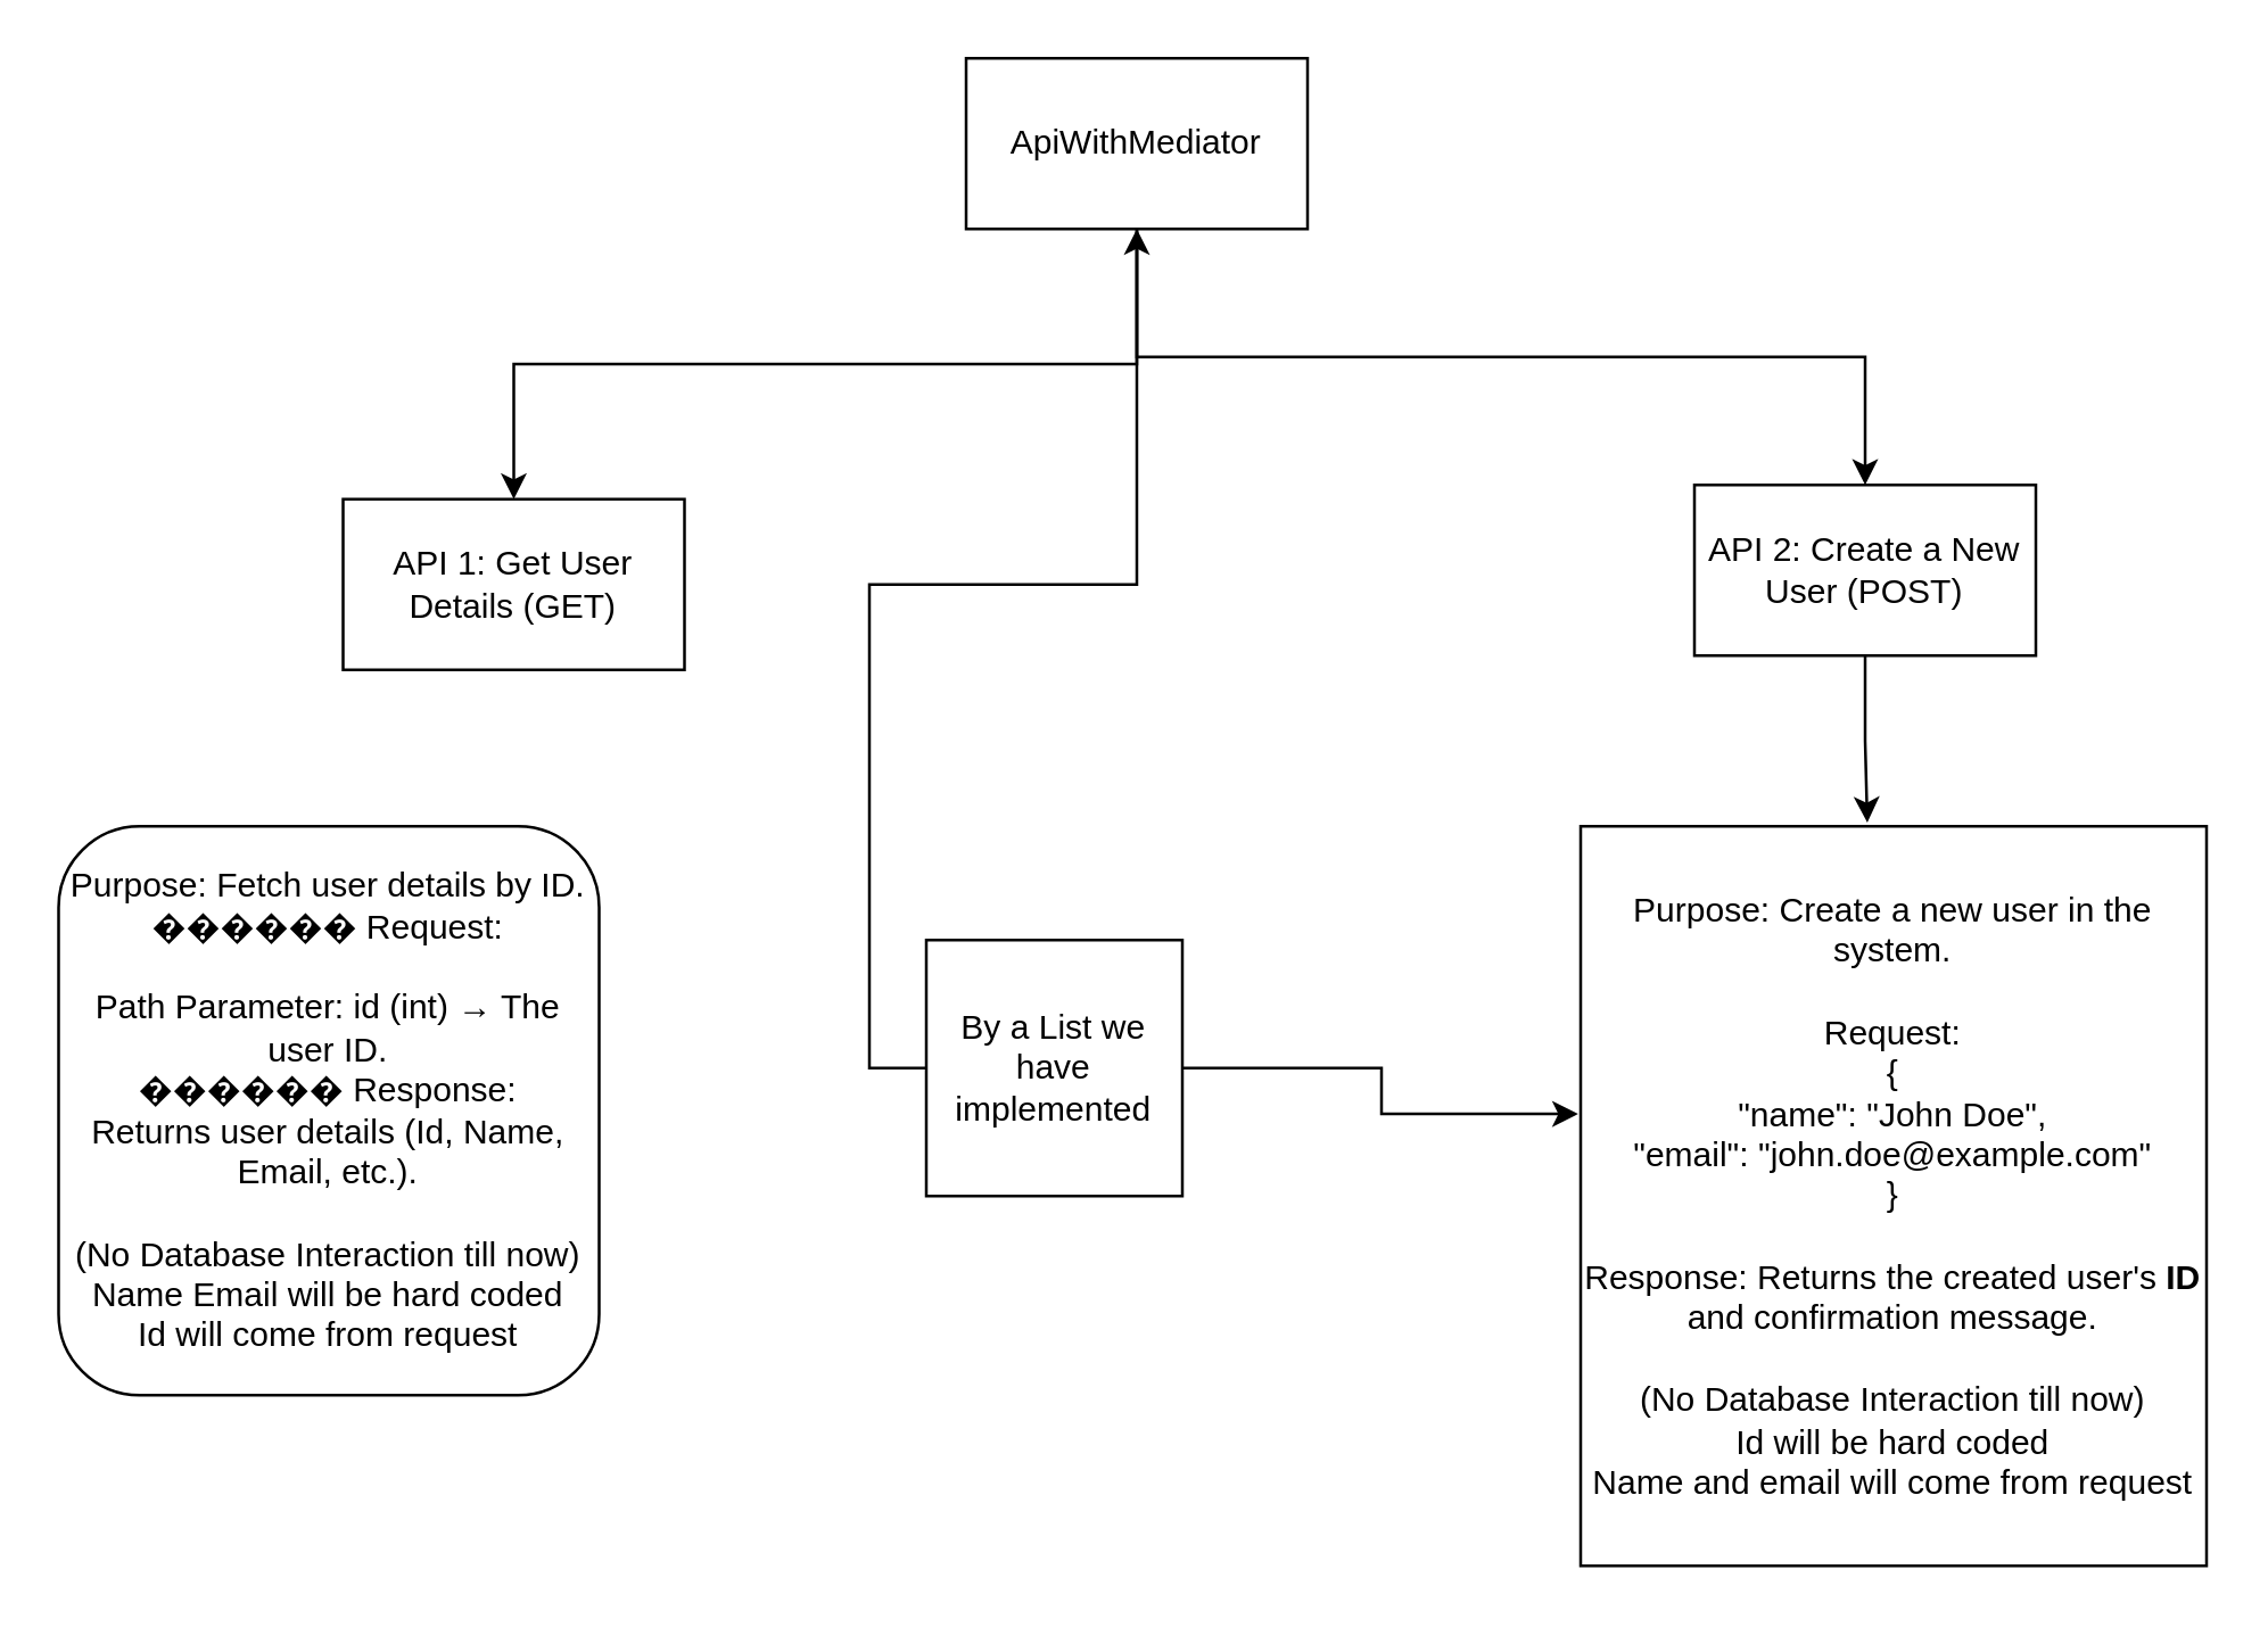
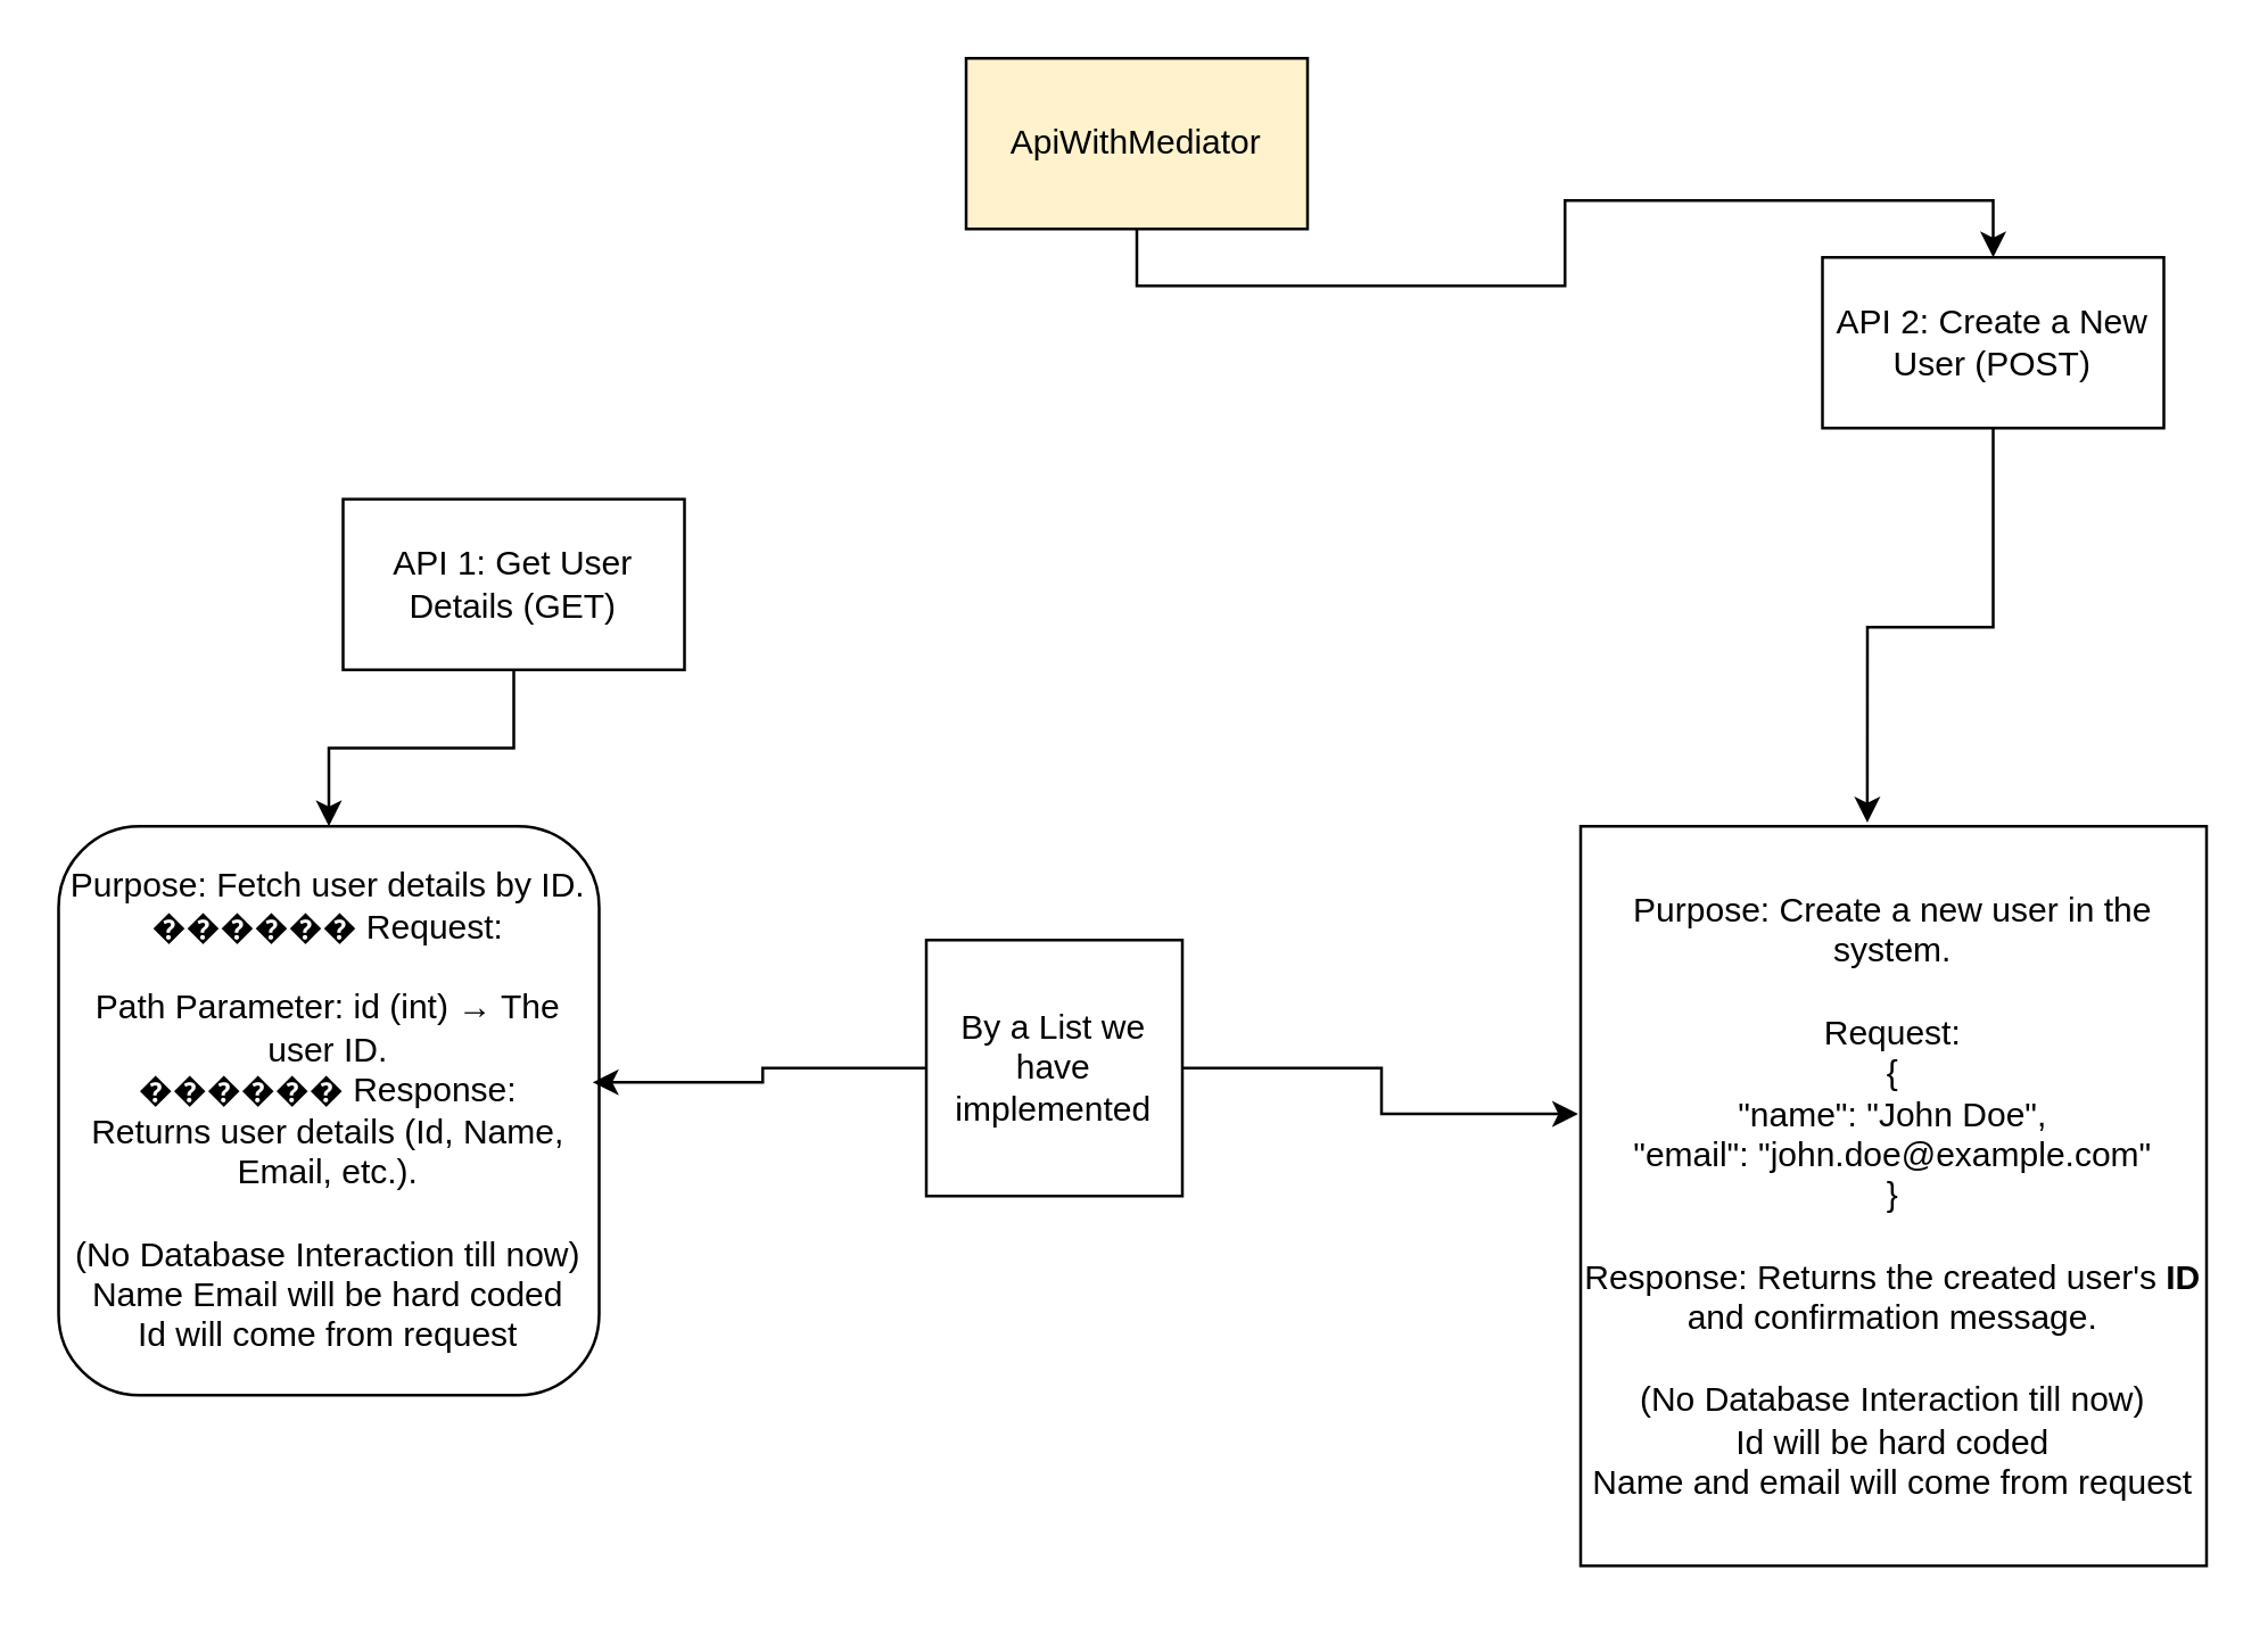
- <mxCell id="4" value="ApiWithMediator" style="rounded=0;whiteSpace=wrap;html=1;" parent="1" vertex="1"><mxGeometry x="339" y="20" width="120" height="60" as="geometry" /></mxCell>
+ <mxCell id="4" value="ApiWithMediator" style="rounded=0;whiteSpace=wrap;html=1;fillColor=#fff2cc;" parent="1" vertex="1"><mxGeometry x="339" y="20" width="120" height="60" as="geometry" /></mxCell>
- <mxCell id="2" style="edgeStyle=orthogonalEdgeStyle;rounded=0;orthogonalLoop=1;jettySize=auto;html=1;exitX=0.5;exitY=1;exitDx=0;exitDy=0;" parent="1" source="4" target="6" edge="1"><mxGeometry relative="1" as="geometry" /></mxCell>
- <mxCell id="7" value="API 2: Create a New User (POST)" style="rounded=0;whiteSpace=wrap;html=1;" parent="1" vertex="1"><mxGeometry x="595" y="170" width="120" height="60" as="geometry" /></mxCell>
+ <mxCell id="7" value="API 2: Create a New User (POST)" style="rounded=0;whiteSpace=wrap;html=1;" parent="1" vertex="1"><mxGeometry x="640" y="90" width="120" height="60" as="geometry" /></mxCell>
- <mxCell id="11" style="edgeStyle=orthogonalEdgeStyle;rounded=0;orthogonalLoop=1;jettySize=auto;html=1;exitX=0;exitY=0.5;exitDx=0;exitDy=0;" edge="1" parent="1" source="12" target="4"><mxGeometry relative="1" as="geometry"><mxPoint x="215" y="380" as="targetPoint" /></mxGeometry></mxCell>
+ <mxCell id="11" style="edgeStyle=orthogonalEdgeStyle;rounded=0;orthogonalLoop=1;jettySize=auto;html=1;exitX=0;exitY=0.5;exitDx=0;exitDy=0;entryX=0.988;entryY=0.45;entryDx=0;entryDy=0;entryPerimeter=0;" edge="1" parent="1" source="12" target="8"><mxGeometry relative="1" as="geometry"><mxPoint x="215" y="380" as="targetPoint" /></mxGeometry></mxCell>
+ <mxCell id="5" style="edgeStyle=orthogonalEdgeStyle;rounded=0;orthogonalLoop=1;jettySize=auto;html=1;exitX=0.5;exitY=1;exitDx=0;exitDy=0;entryX=0.5;entryY=0;entryDx=0;entryDy=0;" parent="1" source="6" target="8" edge="1"><mxGeometry relative="1" as="geometry" /></mxCell>
